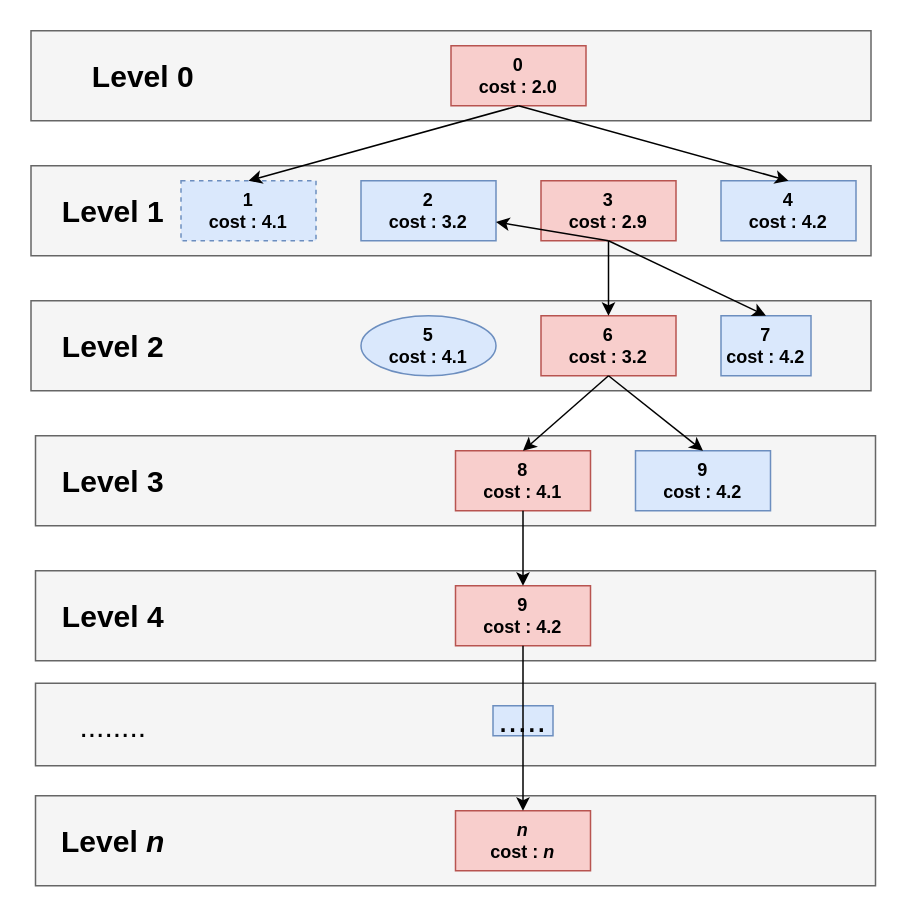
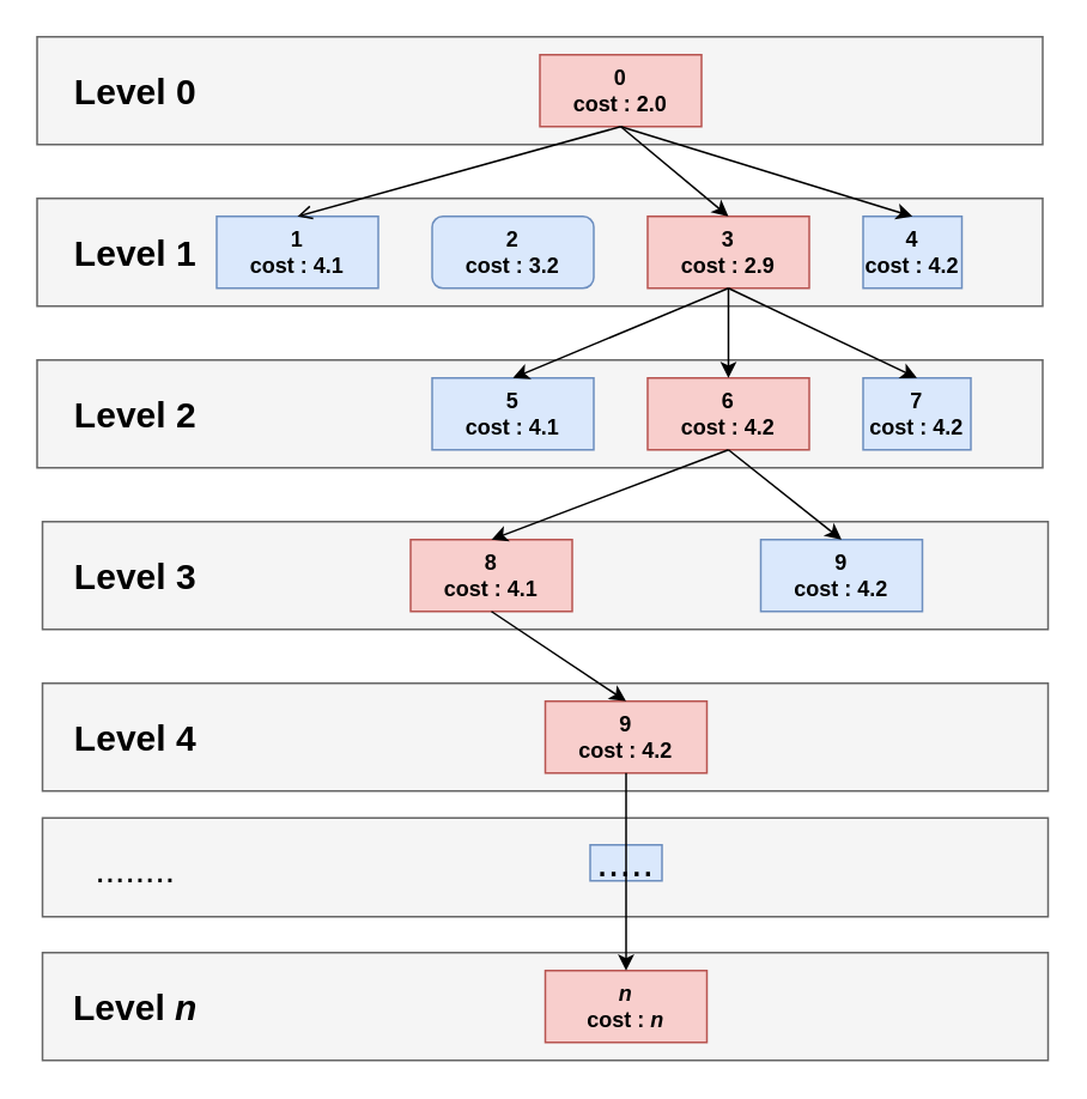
- <mxCell id="33" value="&lt;font style=&quot;font-size: 20px&quot;&gt;&lt;b&gt;Level 0&lt;br&gt;&lt;/b&gt;&lt;/font&gt;" style="text;html=1;strokeColor=none;fillColor=none;align=center;verticalAlign=middle;whiteSpace=wrap;rounded=0;" vertex="1" parent="2"><mxGeometry x="30" y="20" width="90" height="20" as="geometry" /></mxCell>
+ <mxCell id="33" value="&lt;font style=&quot;font-size: 20px&quot;&gt;&lt;b&gt;Level 0&lt;br&gt;&lt;/b&gt;&lt;/font&gt;" style="text;html=1;strokeColor=none;fillColor=none;align=center;verticalAlign=middle;whiteSpace=wrap;rounded=0;" vertex="1" parent="2"><mxGeometry x="10" y="20" width="90" height="20" as="geometry" /></mxCell>
+ <mxCell id="15" style="edgeStyle=none;rounded=0;orthogonalLoop=1;jettySize=auto;html=1;exitX=0.5;exitY=1;exitDx=0;exitDy=0;entryX=0.5;entryY=0;entryDx=0;entryDy=0;" edge="1" parent="2" source="10" target="14"><mxGeometry relative="1" as="geometry" /></mxCell>
- <mxCell id="12" style="rounded=0;orthogonalLoop=1;jettySize=auto;html=1;exitX=0.5;exitY=1;exitDx=0;exitDy=0;entryX=0.5;entryY=0;entryDx=0;entryDy=0;" edge="1" parent="2" source="10" target="11"><mxGeometry relative="1" as="geometry" /></mxCell>
+ <mxCell id="12" style="rounded=0;orthogonalLoop=1;jettySize=auto;html=1;exitX=0.5;exitY=1;exitDx=0;exitDy=0;entryX=0.5;entryY=0;entryDx=0;entryDy=0;endArrow=open;" edge="1" parent="2" source="10" target="11"><mxGeometry relative="1" as="geometry" /></mxCell>
- <mxCell id="11" value="&lt;b&gt;1&lt;br&gt;&lt;/b&gt;&lt;div&gt;&lt;b&gt;cost : 4.1&lt;br&gt;&lt;/b&gt;&lt;/div&gt;" style="rounded=0;whiteSpace=wrap;html=1;fillColor=#dae8fc;strokeColor=#6c8ebf;dashed=1;" vertex="1" parent="2"><mxGeometry x="100" y="100" width="90" height="40" as="geometry" /></mxCell>
+ <mxCell id="11" value="&lt;b&gt;1&lt;br&gt;&lt;/b&gt;&lt;div&gt;&lt;b&gt;cost : 4.1&lt;br&gt;&lt;/b&gt;&lt;/div&gt;" style="rounded=0;whiteSpace=wrap;html=1;fillColor=#dae8fc;strokeColor=#6c8ebf;" vertex="1" parent="2"><mxGeometry x="100" y="100" width="90" height="40" as="geometry" /></mxCell>
- <mxCell id="13" value="2&lt;br&gt;&lt;div&gt;cost : 3.2&lt;br&gt;&lt;/div&gt;" style="rounded=0;whiteSpace=wrap;html=1;fillColor=#dae8fc;strokeColor=#6c8ebf;fontStyle=1" vertex="1" parent="2"><mxGeometry x="220" y="100" width="90" height="40" as="geometry" /></mxCell>
+ <mxCell id="13" value="2&lt;br&gt;&lt;div&gt;cost : 3.2&lt;br&gt;&lt;/div&gt;" style="whiteSpace=wrap;html=1;fillColor=#dae8fc;strokeColor=#6c8ebf;fontStyle=1;rounded=1;" vertex="1" parent="2"><mxGeometry x="220" y="100" width="90" height="40" as="geometry" /></mxCell>
- <mxCell id="16" value="4&lt;br&gt;&lt;div&gt;cost : 4.2&lt;br&gt;&lt;/div&gt;" style="rounded=0;whiteSpace=wrap;html=1;fillColor=#dae8fc;strokeColor=#6c8ebf;fontStyle=1" vertex="1" parent="2"><mxGeometry x="460" y="100" width="90" height="40" as="geometry" /></mxCell>
+ <mxCell id="16" value="4&lt;br&gt;&lt;div&gt;cost : 4.2&lt;br&gt;&lt;/div&gt;" style="rounded=0;whiteSpace=wrap;html=1;fillColor=#dae8fc;strokeColor=#6c8ebf;fontStyle=1" vertex="1" parent="2"><mxGeometry x="460" y="100" width="55" height="40" as="geometry" /></mxCell>
- <mxCell id="19" style="edgeStyle=none;rounded=0;orthogonalLoop=1;jettySize=auto;html=1;exitX=0.5;exitY=1;exitDx=0;exitDy=0;" edge="1" parent="2" source="14" target="13"><mxGeometry relative="1" as="geometry" /></mxCell>
+ <mxCell id="19" style="edgeStyle=none;rounded=0;orthogonalLoop=1;jettySize=auto;html=1;exitX=0.5;exitY=1;exitDx=0;exitDy=0;entryX=0.5;entryY=0;entryDx=0;entryDy=0;" edge="1" parent="2" source="14" target="18"><mxGeometry relative="1" as="geometry" /></mxCell>
- <mxCell id="18" value="5&lt;br&gt;&lt;div&gt;cost : 4.1&lt;br&gt;&lt;/div&gt;" style="ellipse;whiteSpace=wrap;html=1;fillColor=#dae8fc;strokeColor=#6c8ebf;fontStyle=1;" vertex="1" parent="2"><mxGeometry x="220" y="190" width="90" height="40" as="geometry" /></mxCell>
+ <mxCell id="18" value="5&lt;br&gt;&lt;div&gt;cost : 4.1&lt;br&gt;&lt;/div&gt;" style="rounded=0;whiteSpace=wrap;html=1;fillColor=#dae8fc;strokeColor=#6c8ebf;fontStyle=1" vertex="1" parent="2"><mxGeometry x="220" y="190" width="90" height="40" as="geometry" /></mxCell>
- <mxCell id="20" value="6&lt;br&gt;&lt;div&gt;cost : 3.2&lt;br&gt;&lt;/div&gt;" style="rounded=0;whiteSpace=wrap;html=1;fillColor=#f8cecc;strokeColor=#b85450;fontStyle=1" vertex="1" parent="2"><mxGeometry x="340" y="190" width="90" height="40" as="geometry" /></mxCell>
+ <mxCell id="20" value="6&lt;br&gt;&lt;div&gt;cost : 4.2&lt;br&gt;&lt;/div&gt;" style="rounded=0;whiteSpace=wrap;html=1;fillColor=#f8cecc;strokeColor=#b85450;fontStyle=1" vertex="1" parent="2"><mxGeometry x="340" y="190" width="90" height="40" as="geometry" /></mxCell>
- <mxCell id="24" value="8&lt;br&gt;&lt;div&gt;cost : 4.1&lt;br&gt;&lt;/div&gt;" style="rounded=0;whiteSpace=wrap;html=1;fillColor=#f8cecc;strokeColor=#b85450;fontStyle=1" vertex="1" parent="2"><mxGeometry x="283" y="280" width="90" height="40" as="geometry" /></mxCell>
+ <mxCell id="24" value="8&lt;br&gt;&lt;div&gt;cost : 4.1&lt;br&gt;&lt;/div&gt;" style="rounded=0;whiteSpace=wrap;html=1;fillColor=#f8cecc;strokeColor=#b85450;fontStyle=1" vertex="1" parent="2"><mxGeometry x="208" y="280" width="90" height="40" as="geometry" /></mxCell>
